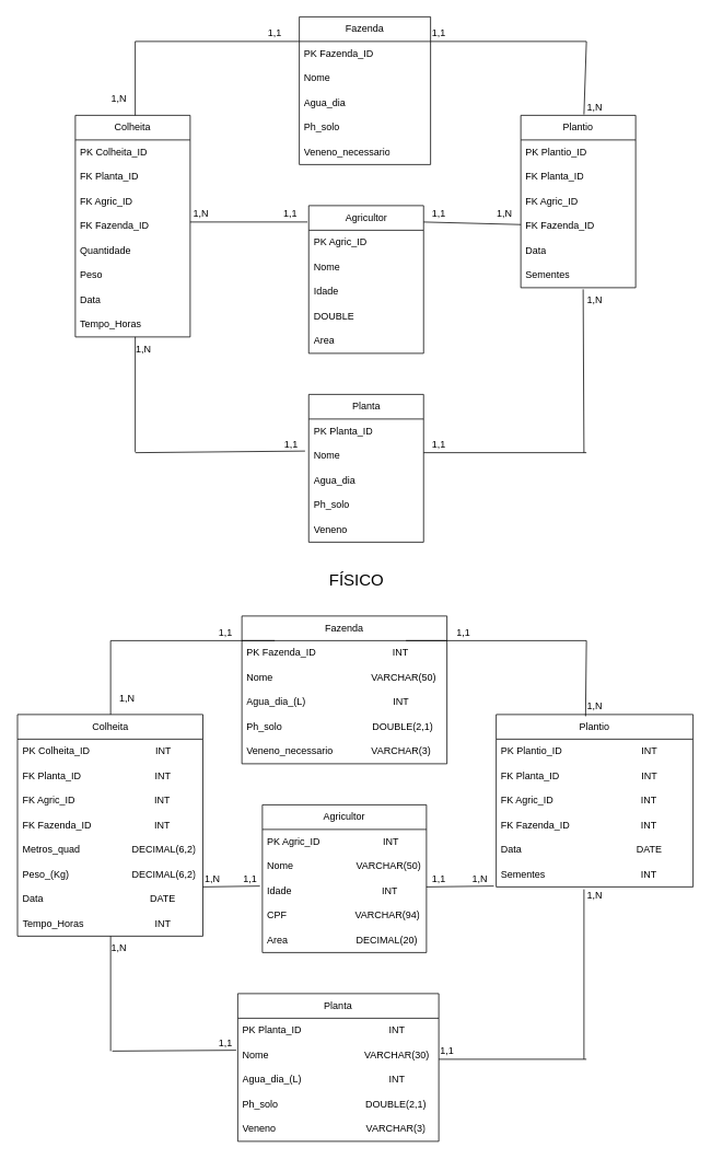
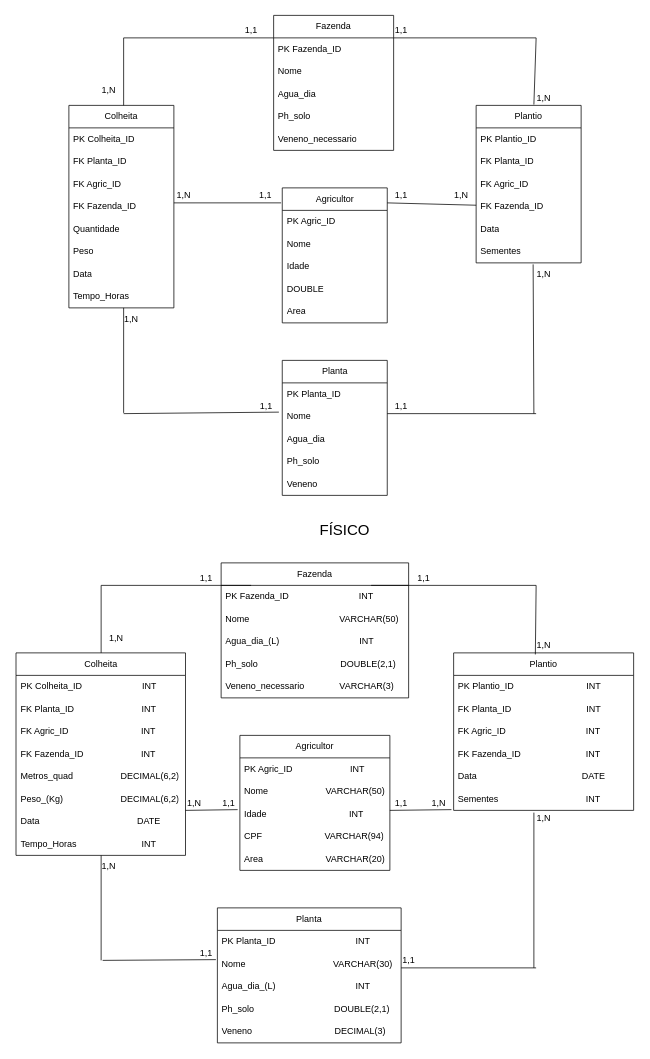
- <mxCell id="114" value="FÍSICO" style="text;html=1;strokeColor=none;fillColor=none;align=center;verticalAlign=middle;whiteSpace=wrap;rounded=0;fontSize=20;" parent="1" vertex="1"><mxGeometry x="404" y="690" width="60" height="30" as="geometry" /></mxCell>
+ <mxCell id="114" value="FÍSICO" style="text;html=1;strokeColor=none;fillColor=none;align=center;verticalAlign=middle;whiteSpace=wrap;rounded=0;fontSize=20;" parent="1" vertex="1"><mxGeometry x="429" y="690" width="60" height="30" as="geometry" /></mxCell>
- <mxCell id="69" value="Area&amp;nbsp; &amp;nbsp; &amp;nbsp; &amp;nbsp; &amp;nbsp; &amp;nbsp; &amp;nbsp; &amp;nbsp; &amp;nbsp; &amp;nbsp; &amp;nbsp; &amp;nbsp; &amp;nbsp;DECIMAL(20)" style="text;strokeColor=none;fillColor=none;align=left;verticalAlign=middle;spacingLeft=4;spacingRight=4;overflow=hidden;points=[[0,0.5],[1,0.5]];portConstraint=eastwest;rotatable=0;whiteSpace=wrap;html=1;" parent="64" vertex="1"><mxGeometry y="150" width="200" height="30" as="geometry" /></mxCell>
+ <mxCell id="69" value="Area&amp;nbsp; &amp;nbsp; &amp;nbsp; &amp;nbsp; &amp;nbsp; &amp;nbsp; &amp;nbsp; &amp;nbsp; &amp;nbsp; &amp;nbsp; &amp;nbsp; &amp;nbsp; &amp;nbsp;VARCHAR(20)" style="text;strokeColor=none;fillColor=none;align=left;verticalAlign=middle;spacingLeft=4;spacingRight=4;overflow=hidden;points=[[0,0.5],[1,0.5]];portConstraint=eastwest;rotatable=0;whiteSpace=wrap;html=1;" parent="64" vertex="1"><mxGeometry y="150" width="200" height="30" as="geometry" /></mxCell>
- <mxCell id="82" value="Veneno&amp;nbsp; &amp;nbsp; &amp;nbsp; &amp;nbsp; &amp;nbsp; &amp;nbsp; &amp;nbsp; &amp;nbsp; &amp;nbsp; &amp;nbsp; &amp;nbsp; &amp;nbsp; &amp;nbsp; &amp;nbsp; &amp;nbsp; &amp;nbsp; &amp;nbsp;VARCHAR(3)" style="text;strokeColor=none;fillColor=none;align=left;verticalAlign=middle;spacingLeft=4;spacingRight=4;overflow=hidden;points=[[0,0.5],[1,0.5]];portConstraint=eastwest;rotatable=0;whiteSpace=wrap;html=1;" parent="77" vertex="1"><mxGeometry y="150" width="245" height="30" as="geometry" /></mxCell>
+ <mxCell id="82" value="Veneno&amp;nbsp; &amp;nbsp; &amp;nbsp; &amp;nbsp; &amp;nbsp; &amp;nbsp; &amp;nbsp; &amp;nbsp; &amp;nbsp; &amp;nbsp; &amp;nbsp; &amp;nbsp; &amp;nbsp; &amp;nbsp; &amp;nbsp; &amp;nbsp; &amp;nbsp;DECIMAL(3)" style="text;strokeColor=none;fillColor=none;align=left;verticalAlign=middle;spacingLeft=4;spacingRight=4;overflow=hidden;points=[[0,0.5],[1,0.5]];portConstraint=eastwest;rotatable=0;whiteSpace=wrap;html=1;" parent="77" vertex="1"><mxGeometry y="150" width="245" height="30" as="geometry" /></mxCell>
